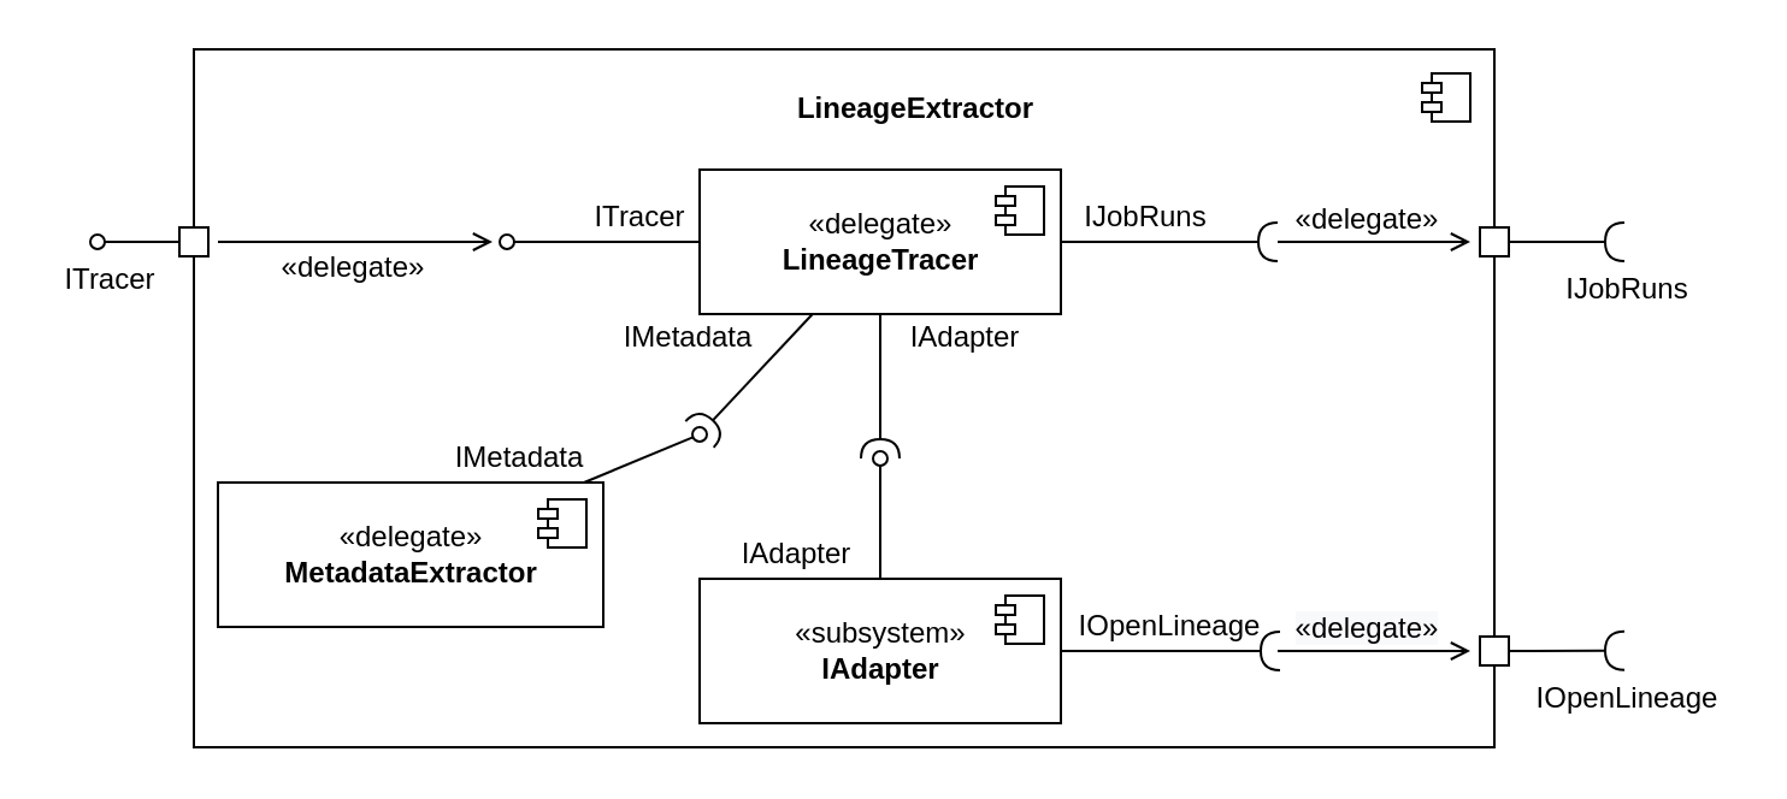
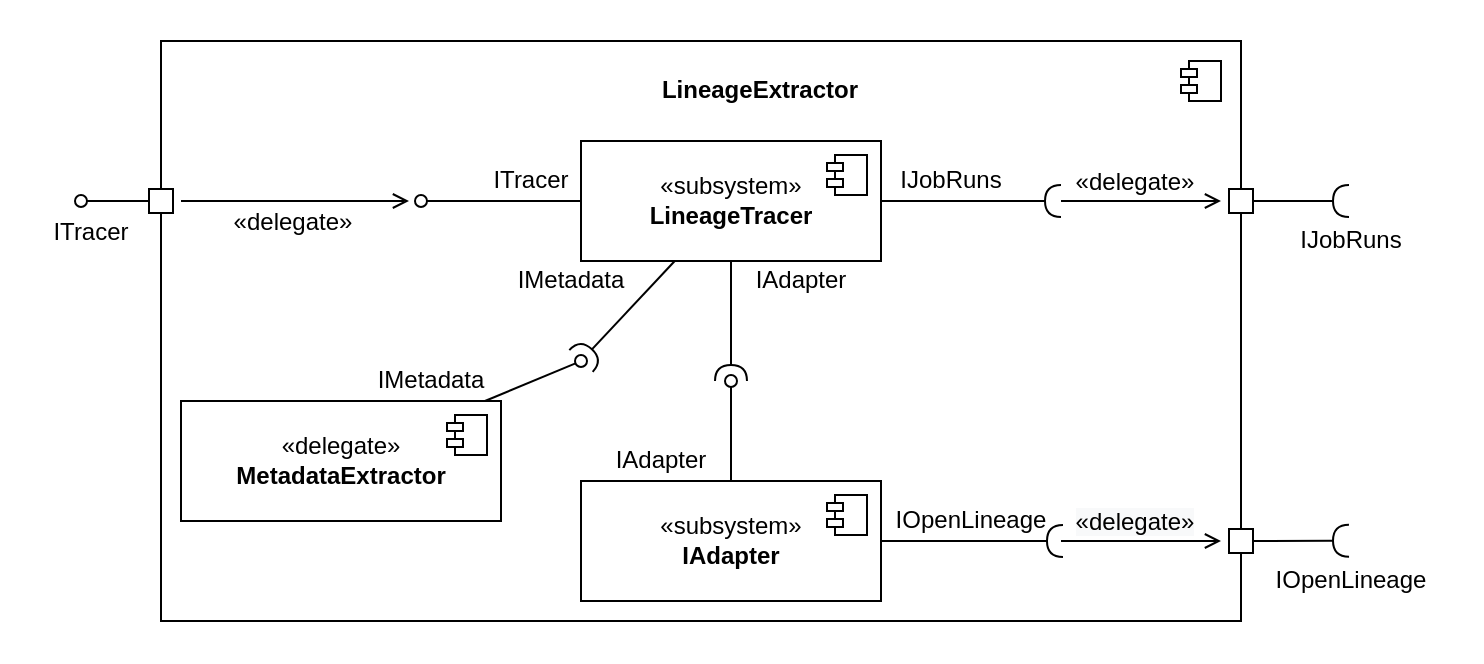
- <mxCell id="7" value="«delegate»&lt;br&gt;&lt;b&gt;LineageTracer&lt;/b&gt;" style="html=1;dropTarget=0;" parent="1" vertex="1"><mxGeometry x="290" y="70" width="150" height="60" as="geometry" /></mxCell>
+ <mxCell id="7" value="«subsystem»&lt;br&gt;&lt;b&gt;LineageTracer&lt;/b&gt;" style="html=1;dropTarget=0;" parent="1" vertex="1"><mxGeometry x="290" y="70" width="150" height="60" as="geometry" /></mxCell>
